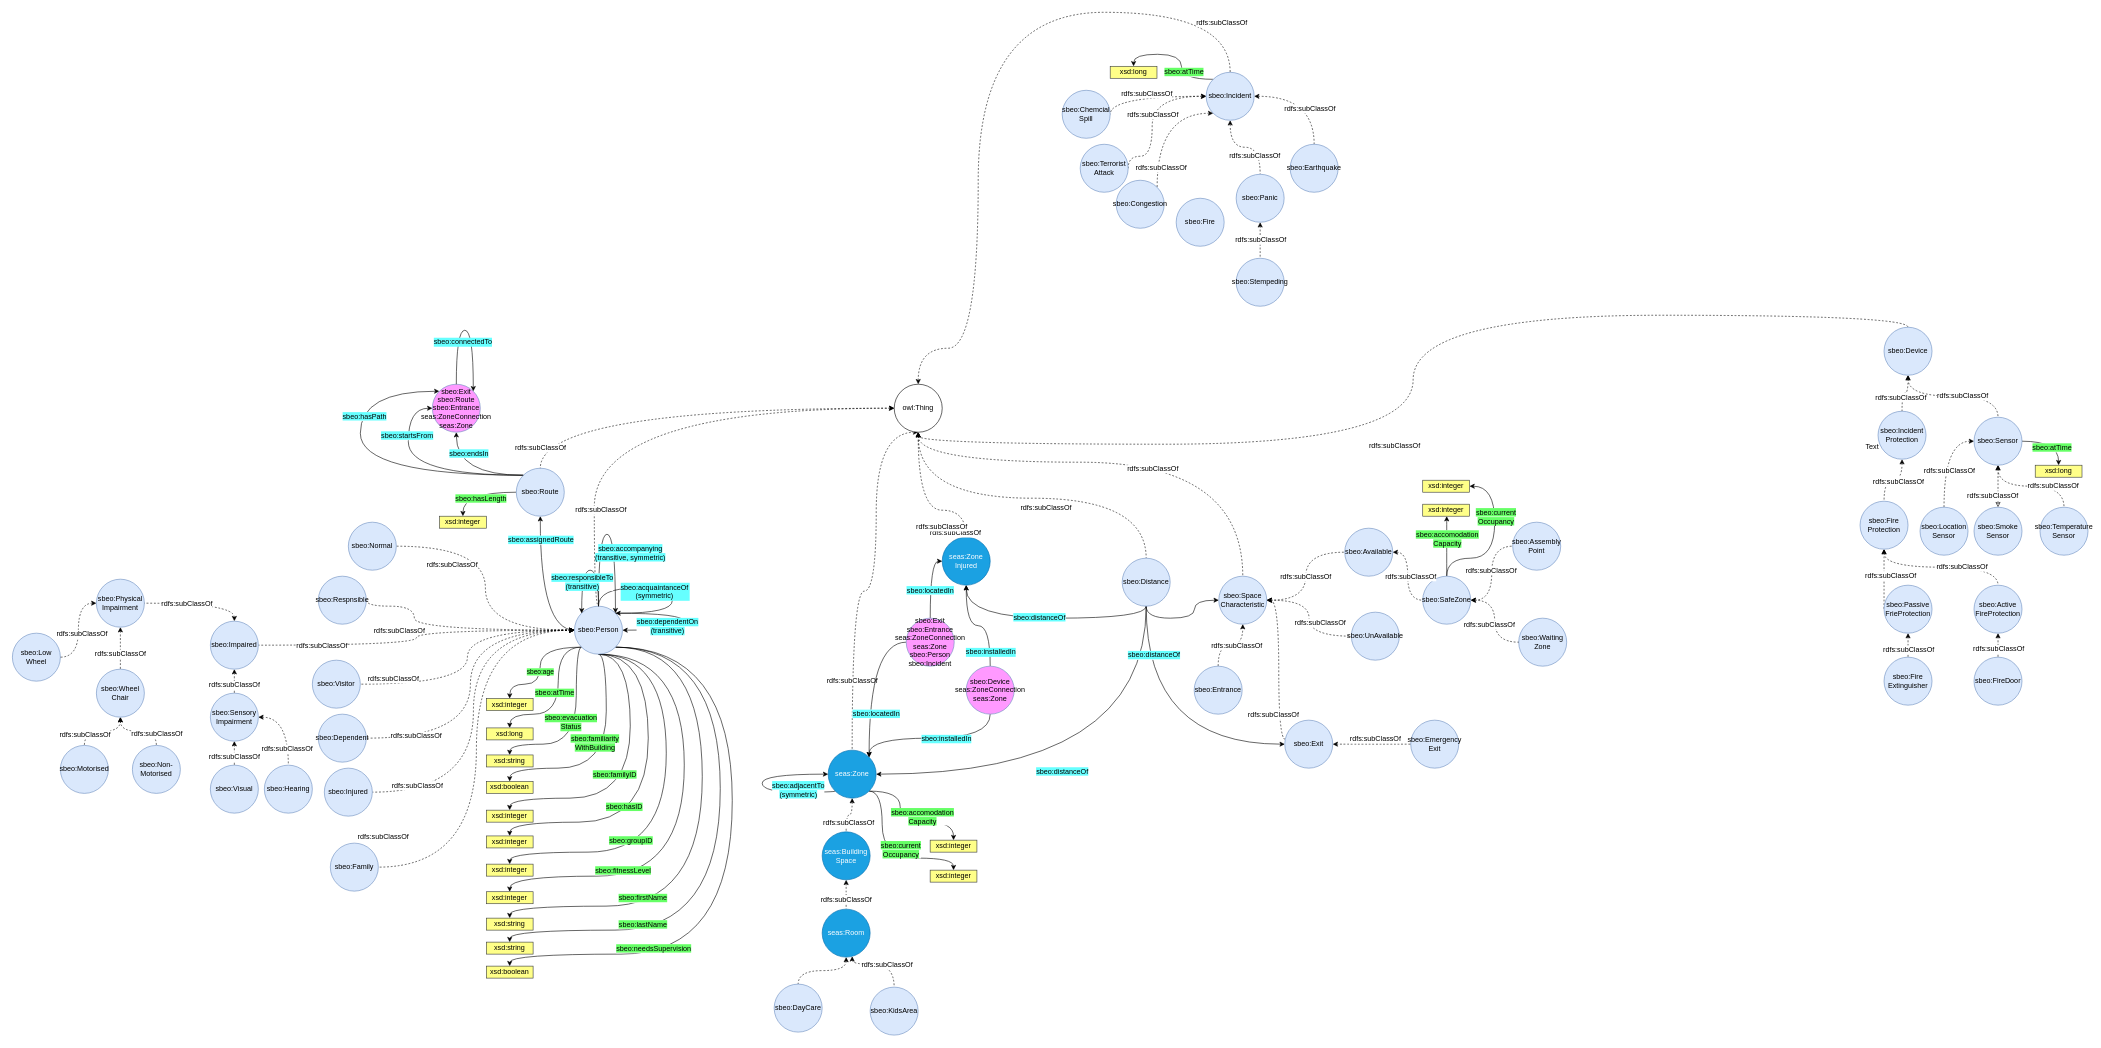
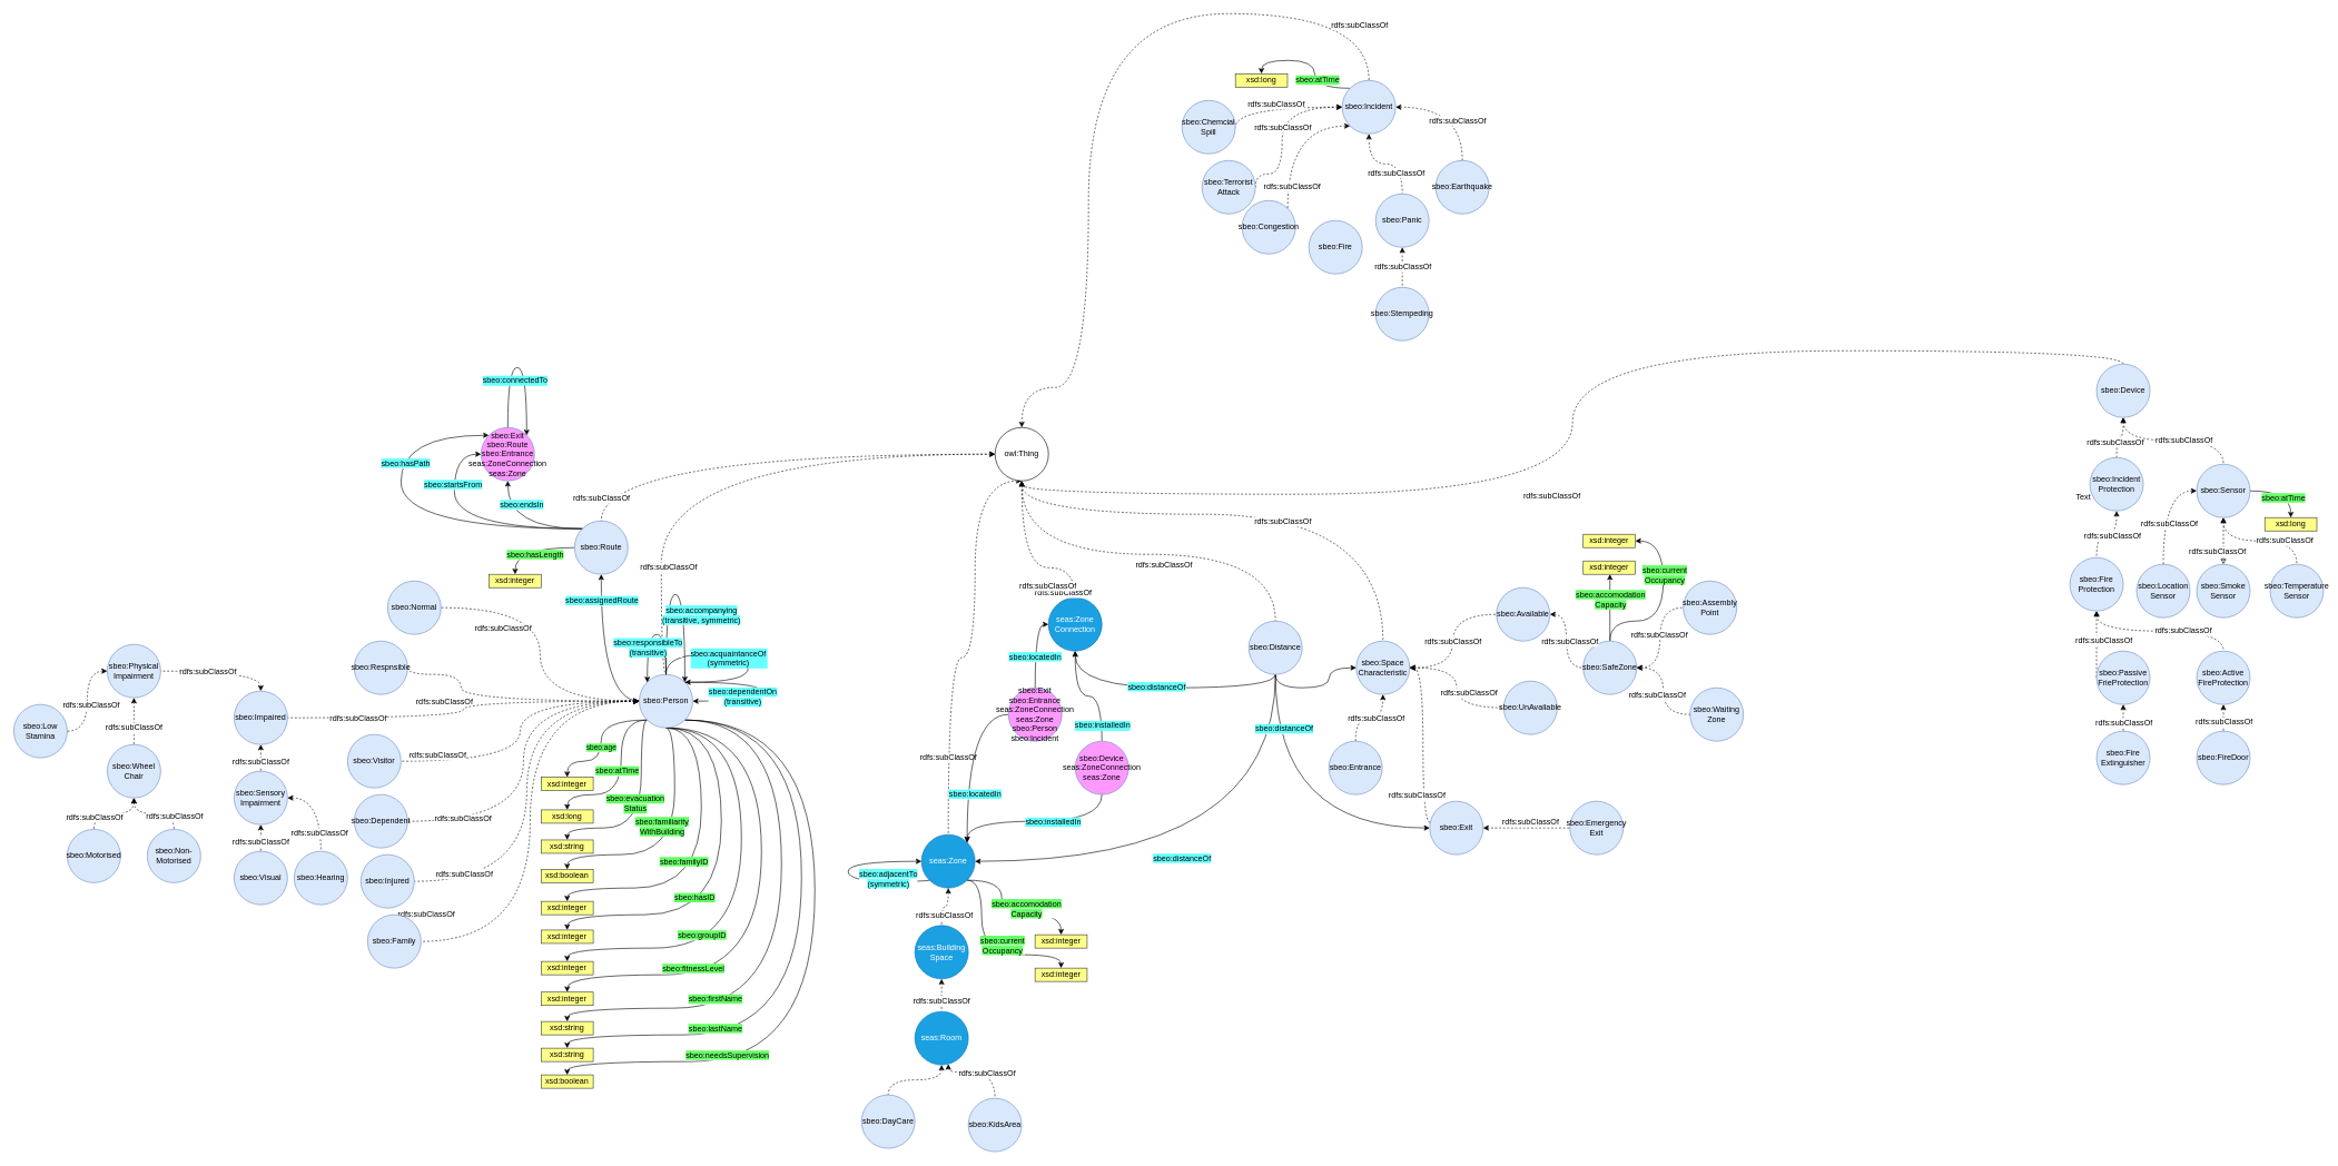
- <mxCell id="7" value="seas:Zone&lt;br&gt;Injured" style="ellipse;whiteSpace=wrap;html=1;aspect=fixed;fillColor=#1ba1e2;strokeColor=#006EAF;fontColor=#ffffff;shadow=0;" parent="1" vertex="1"><mxGeometry x="1570" y="895" width="80" height="80" as="geometry" /></mxCell>
+ <mxCell id="7" value="seas:Zone&lt;br&gt;Connection" style="ellipse;whiteSpace=wrap;html=1;aspect=fixed;fillColor=#1ba1e2;strokeColor=#006EAF;fontColor=#ffffff;shadow=0;" parent="1" vertex="1"><mxGeometry x="1570" y="895" width="80" height="80" as="geometry" /></mxCell>
- <mxCell id="163" value="&lt;span style=&quot;white-space: normal&quot;&gt;sbeo:Low&lt;br&gt;Wheel&lt;/span&gt;" style="ellipse;whiteSpace=wrap;html=1;aspect=fixed;fillColor=#dae8fc;strokeColor=#6c8ebf;shadow=0;" vertex="1" parent="1"><mxGeometry x="20" y="1055" width="80" height="80" as="geometry" /></mxCell>
+ <mxCell id="163" value="&lt;span style=&quot;white-space: normal&quot;&gt;sbeo:Low&lt;br&gt;Stamina&lt;/span&gt;" style="ellipse;whiteSpace=wrap;html=1;aspect=fixed;fillColor=#dae8fc;strokeColor=#6c8ebf;shadow=0;" vertex="1" parent="1"><mxGeometry x="20" y="1055" width="80" height="80" as="geometry" /></mxCell>
- <mxCell id="183" value="&lt;span style=&quot;white-space: normal&quot;&gt;sbeo:Family&lt;/span&gt;" style="ellipse;whiteSpace=wrap;html=1;aspect=fixed;fillColor=#dae8fc;strokeColor=#6c8ebf;shadow=0;" vertex="1" parent="1"><mxGeometry x="550" y="1405" width="80" height="80" as="geometry" /></mxCell>
+ <mxCell id="183" value="&lt;span style=&quot;white-space: normal&quot;&gt;sbeo:Family&lt;/span&gt;" style="ellipse;whiteSpace=wrap;html=1;aspect=fixed;fillColor=#dae8fc;strokeColor=#6c8ebf;shadow=0;" vertex="1" parent="1"><mxGeometry x="550" y="1370" width="80" height="80" as="geometry" /></mxCell>
